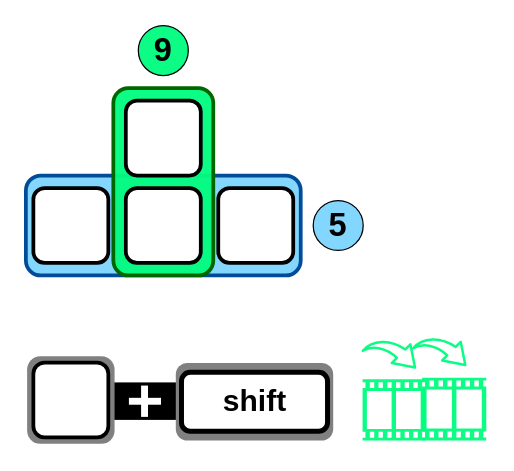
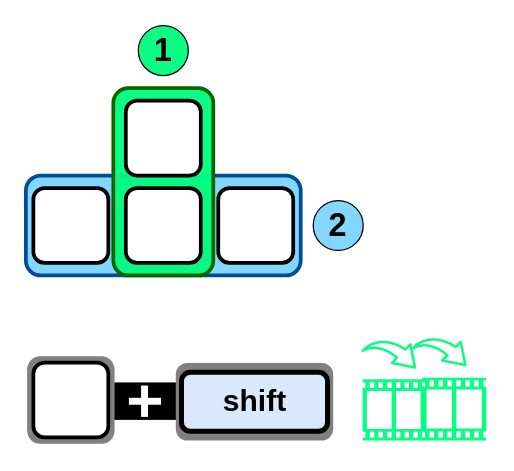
- <mxCell id="19" value="&lt;font color=&quot;#000000&quot;&gt;9&lt;/font&gt;" style="text;html=1;strokeColor=none;fillColor=none;align=center;verticalAlign=middle;whiteSpace=wrap;rounded=0;fontStyle=1;fontColor=#FFFFFF;fontSize=26;" parent="17" vertex="1"><mxGeometry width="40" height="40" as="geometry" /></mxCell>
+ <mxCell id="19" value="&lt;font color=&quot;#000000&quot;&gt;1&lt;/font&gt;" style="text;html=1;strokeColor=none;fillColor=none;align=center;verticalAlign=middle;whiteSpace=wrap;rounded=0;fontStyle=1;fontColor=#FFFFFF;fontSize=26;" parent="17" vertex="1"><mxGeometry width="40" height="40" as="geometry" /></mxCell>
- <mxCell id="22" value="&lt;font color=&quot;#000000&quot;&gt;5&lt;/font&gt;" style="text;html=1;strokeColor=none;fillColor=none;align=center;verticalAlign=middle;whiteSpace=wrap;rounded=0;fontStyle=1;fontColor=#FFFFFF;fontSize=26;" parent="20" vertex="1"><mxGeometry width="40" height="40" as="geometry" /></mxCell>
+ <mxCell id="22" value="&lt;font color=&quot;#000000&quot;&gt;2&lt;/font&gt;" style="text;html=1;strokeColor=none;fillColor=none;align=center;verticalAlign=middle;whiteSpace=wrap;rounded=0;fontStyle=1;fontColor=#FFFFFF;fontSize=26;" parent="20" vertex="1"><mxGeometry width="40" height="40" as="geometry" /></mxCell>
- <mxCell id="34" value="shift" style="rounded=1;whiteSpace=wrap;html=1;strokeWidth=4;fontSize=24;fontStyle=1" parent="1" vertex="1"><mxGeometry x="144.546" y="297.546" width="116.907" height="47.088" as="geometry" /></mxCell>
+ <mxCell id="34" value="shift" style="rounded=1;whiteSpace=wrap;html=1;strokeWidth=4;fontSize=24;fontStyle=1;fillColor=#dae8fc;" parent="1" vertex="1"><mxGeometry x="144.546" y="297.546" width="116.907" height="47.088" as="geometry" /></mxCell>
